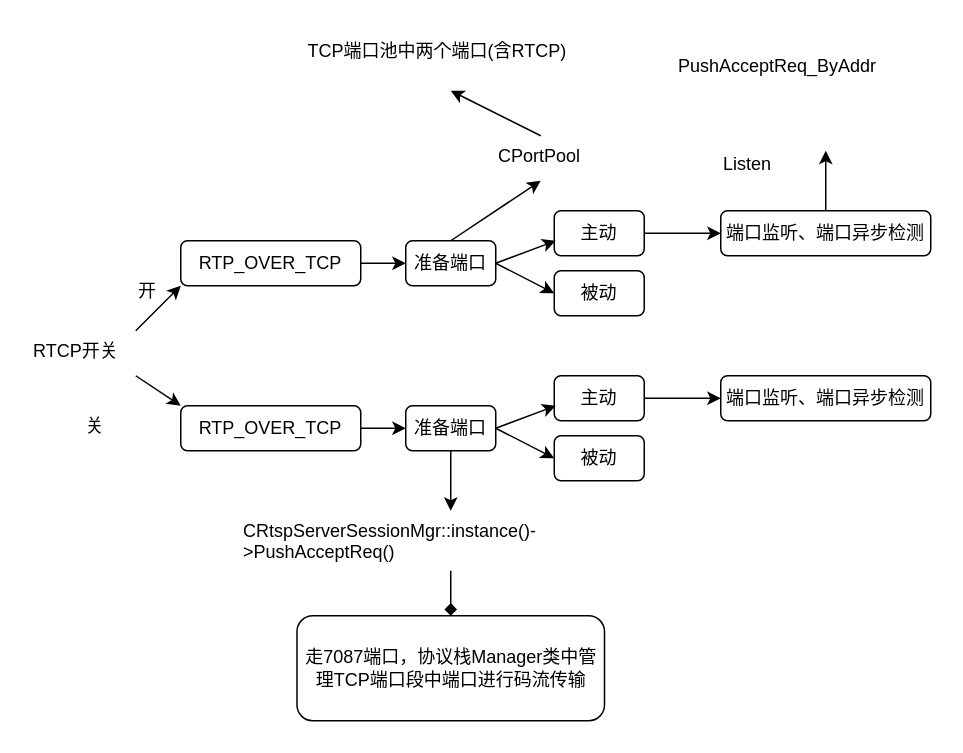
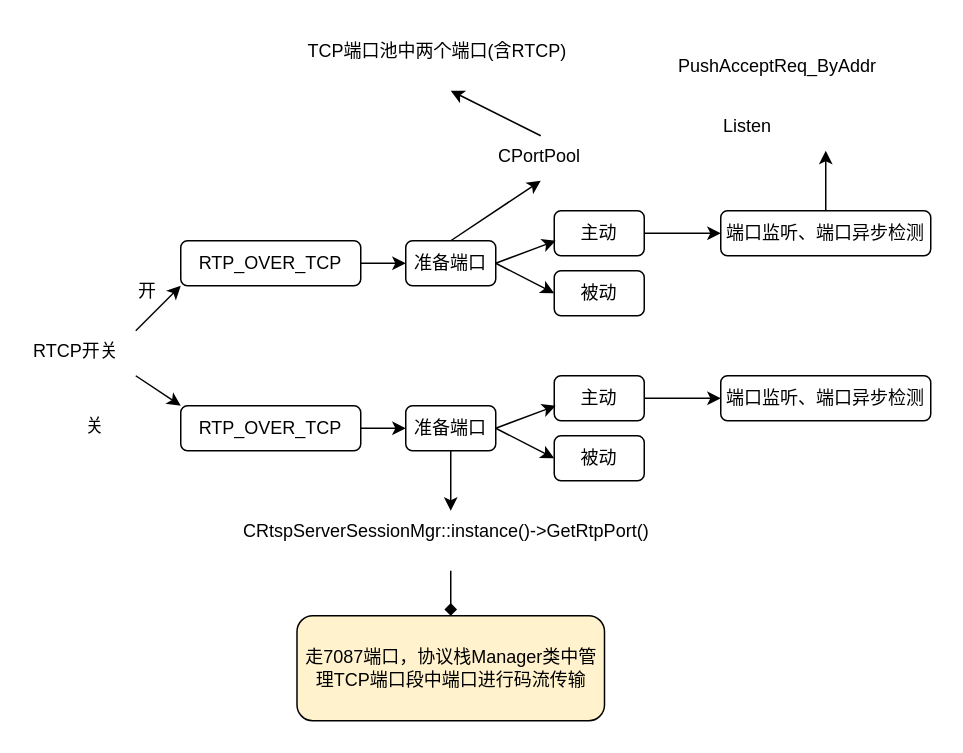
- <mxCell id="15" value="Listen" style="text;whiteSpace=wrap;html=1;" vertex="1" parent="1"><mxGeometry x="480" y="95" width="40" height="30" as="geometry" /></mxCell>
+ <mxCell id="15" value="Listen" style="text;whiteSpace=wrap;html=1;" vertex="1" parent="1"><mxGeometry x="480" y="70" width="40" height="30" as="geometry" /></mxCell>
- <mxCell id="29" value="CRtspServerSessionMgr::instance()-&amp;gt;PushAcceptReq()" style="text;whiteSpace=wrap;html=1;" vertex="1" parent="1"><mxGeometry x="160" y="340" width="280" height="40" as="geometry" /></mxCell>
+ <mxCell id="29" value="CRtspServerSessionMgr::instance()-&amp;gt;GetRtpPort()" style="text;whiteSpace=wrap;html=1;" vertex="1" parent="1"><mxGeometry x="160" y="340" width="280" height="40" as="geometry" /></mxCell>
- <mxCell id="3" value="走7087端口，协议栈Manager类中管理TCP端口段中端口进行码流传输" style="rounded=1;whiteSpace=wrap;html=1;" vertex="1" parent="1"><mxGeometry x="197.5" y="410" width="205" height="70" as="geometry" /></mxCell>
+ <mxCell id="3" value="走7087端口，协议栈Manager类中管理TCP端口段中端口进行码流传输" style="rounded=1;whiteSpace=wrap;html=1;fillColor=#fff2cc;" vertex="1" parent="1"><mxGeometry x="197.5" y="410" width="205" height="70" as="geometry" /></mxCell>
